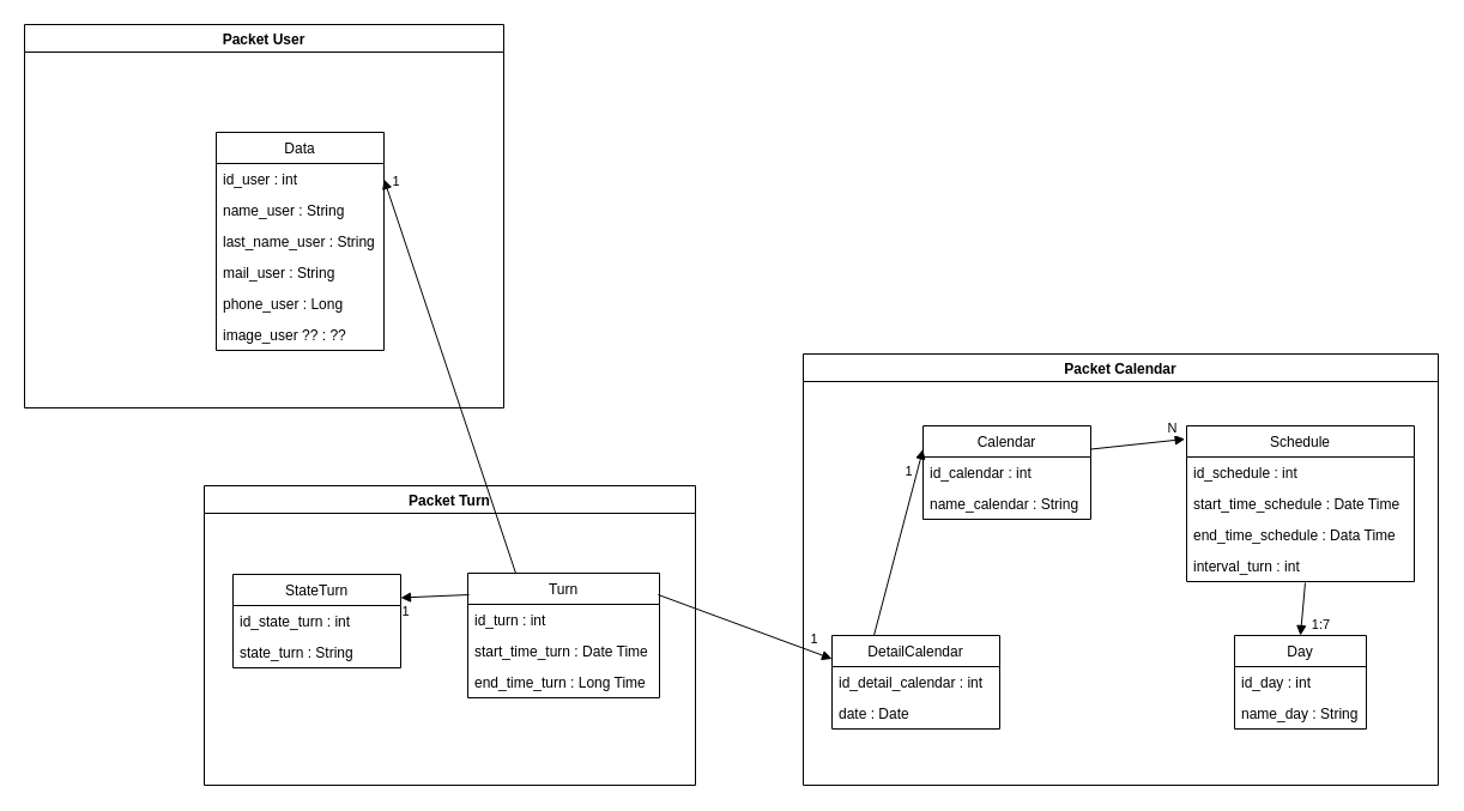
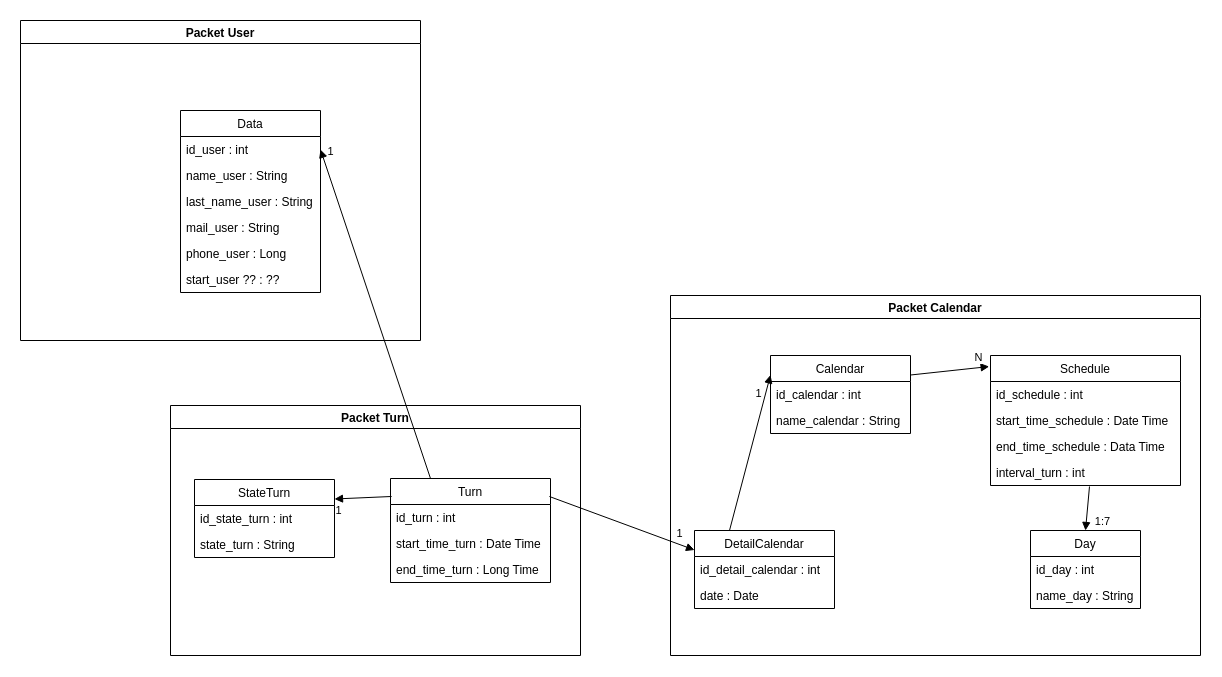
- <mxCell id="36" value="image_user ?? : ??" style="text;strokeColor=none;fillColor=none;align=left;verticalAlign=top;spacingLeft=4;spacingRight=4;overflow=hidden;rotatable=0;points=[[0,0.5],[1,0.5]];portConstraint=eastwest;" vertex="1" parent="30"><mxGeometry y="156" width="140" height="26" as="geometry" /></mxCell>
+ <mxCell id="36" value="start_user ?? : ??" style="text;strokeColor=none;fillColor=none;align=left;verticalAlign=top;spacingLeft=4;spacingRight=4;overflow=hidden;rotatable=0;points=[[0,0.5],[1,0.5]];portConstraint=eastwest;" vertex="1" parent="30"><mxGeometry y="156" width="140" height="26" as="geometry" /></mxCell>
